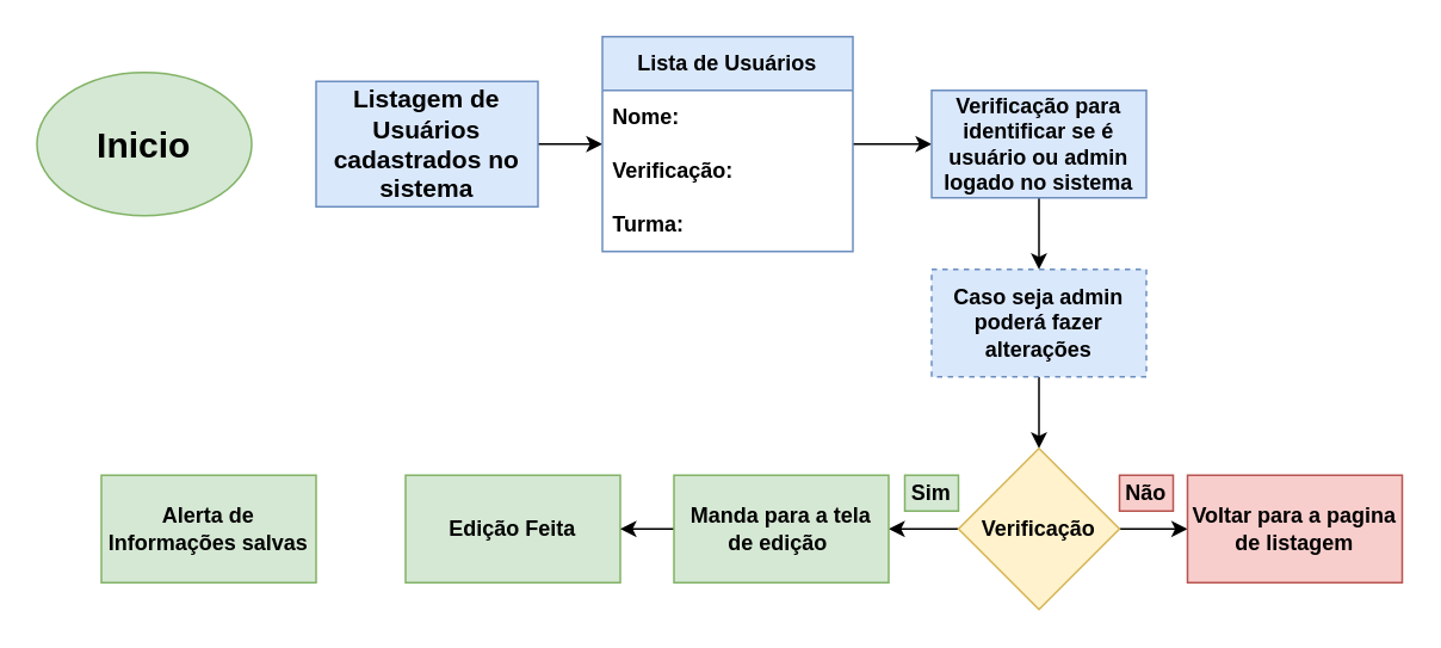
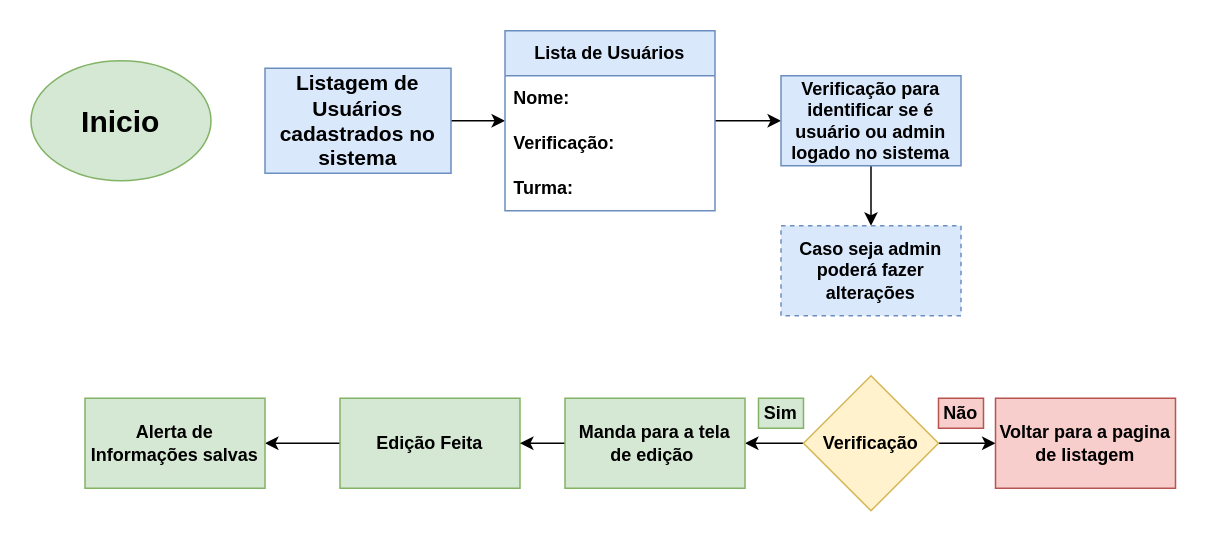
- <mxCell id="12" value="" style="edgeStyle=orthogonalEdgeStyle;rounded=0;orthogonalLoop=1;jettySize=auto;html=1;entryX=0.5;entryY=0;entryDx=0;entryDy=0;fontStyle=1" parent="1" source="13" target="19" edge="1"><mxGeometry relative="1" as="geometry"><mxPoint x="735.267" y="150.016" as="targetPoint" /></mxGeometry></mxCell>
+ <mxCell id="14" value="" style="edgeStyle=orthogonalEdgeStyle;rounded=0;orthogonalLoop=1;jettySize=auto;html=1;" edge="1" parent="1" source="15" target="24"><mxGeometry relative="1" as="geometry" /></mxCell>
